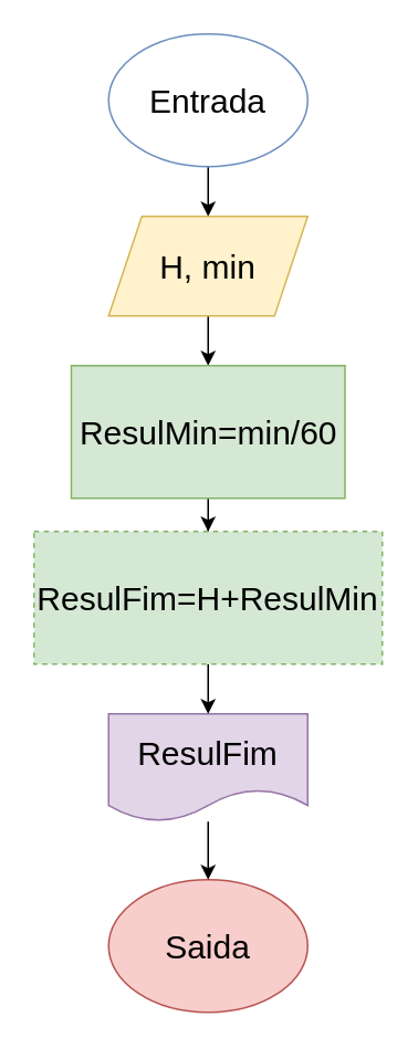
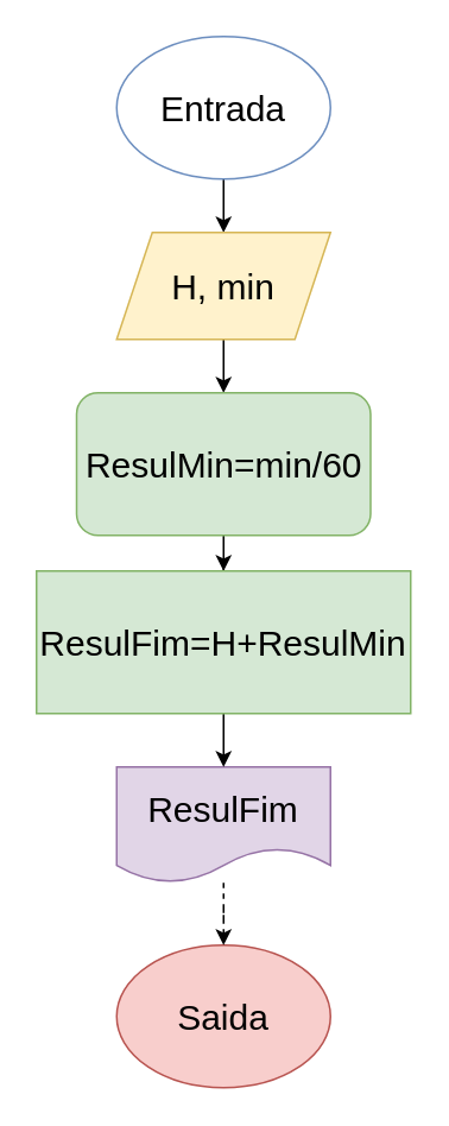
- <mxCell id="10" value="ResulMin=min/60" style="rounded=0;whiteSpace=wrap;html=1;fontSize=20;fillColor=#d5e8d4;strokeColor=#82b366;" vertex="1" parent="1"><mxGeometry x="42.5" y="220" width="165" height="80" as="geometry" /></mxCell>
+ <mxCell id="10" value="ResulMin=min/60" style="whiteSpace=wrap;html=1;fontSize=20;fillColor=#d5e8d4;strokeColor=#82b366;rounded=1;" vertex="1" parent="1"><mxGeometry x="42.5" y="220" width="165" height="80" as="geometry" /></mxCell>
- <mxCell id="12" value="ResulFim=H+ResulMin" style="rounded=0;whiteSpace=wrap;html=1;fontSize=20;fillColor=#d5e8d4;strokeColor=#82b366;dashed=1;" vertex="1" parent="1"><mxGeometry x="20" y="320" width="210" height="80" as="geometry" /></mxCell>
+ <mxCell id="12" value="ResulFim=H+ResulMin" style="rounded=0;whiteSpace=wrap;html=1;fontSize=20;fillColor=#d5e8d4;strokeColor=#82b366;" vertex="1" parent="1"><mxGeometry x="20" y="320" width="210" height="80" as="geometry" /></mxCell>
- <mxCell id="7" style="edgeStyle=orthogonalEdgeStyle;rounded=0;orthogonalLoop=1;jettySize=auto;html=1;" edge="1" parent="1" source="8" target="4"><mxGeometry relative="1" as="geometry" /></mxCell>
+ <mxCell id="7" style="edgeStyle=orthogonalEdgeStyle;rounded=0;orthogonalLoop=1;jettySize=auto;html=1;dashed=1;" edge="1" parent="1" source="8" target="4"><mxGeometry relative="1" as="geometry" /></mxCell>
